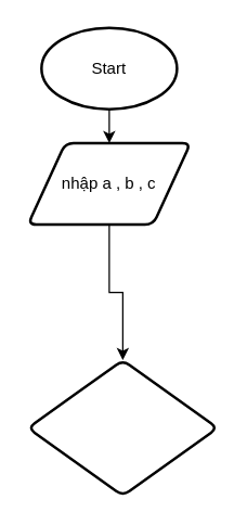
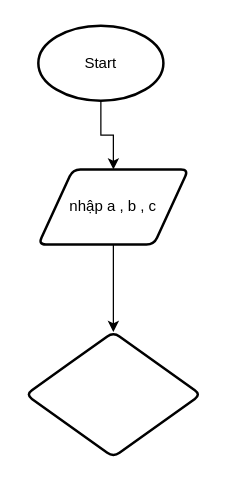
- <mxCell id="5" value="nhập a , b , c" style="shape=parallelogram;html=1;strokeWidth=2;perimeter=parallelogramPerimeter;whiteSpace=wrap;rounded=1;arcSize=12;size=0.23;" vertex="1" parent="1"><mxGeometry x="20" y="105" width="120" height="60" as="geometry" /></mxCell>
+ <mxCell id="5" value="nhập a , b , c" style="shape=parallelogram;html=1;strokeWidth=2;perimeter=parallelogramPerimeter;whiteSpace=wrap;rounded=1;arcSize=12;size=0.23;" vertex="1" parent="1"><mxGeometry x="30" y="135" width="120" height="60" as="geometry" /></mxCell>
